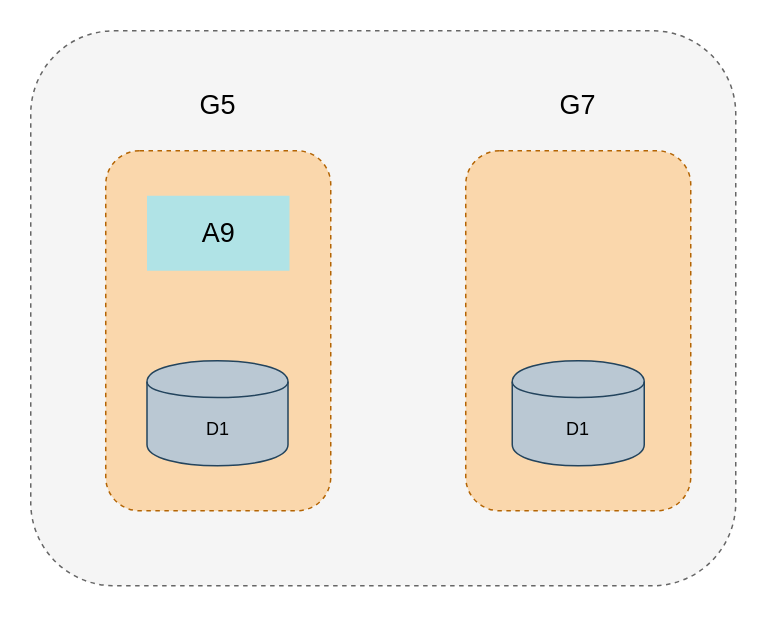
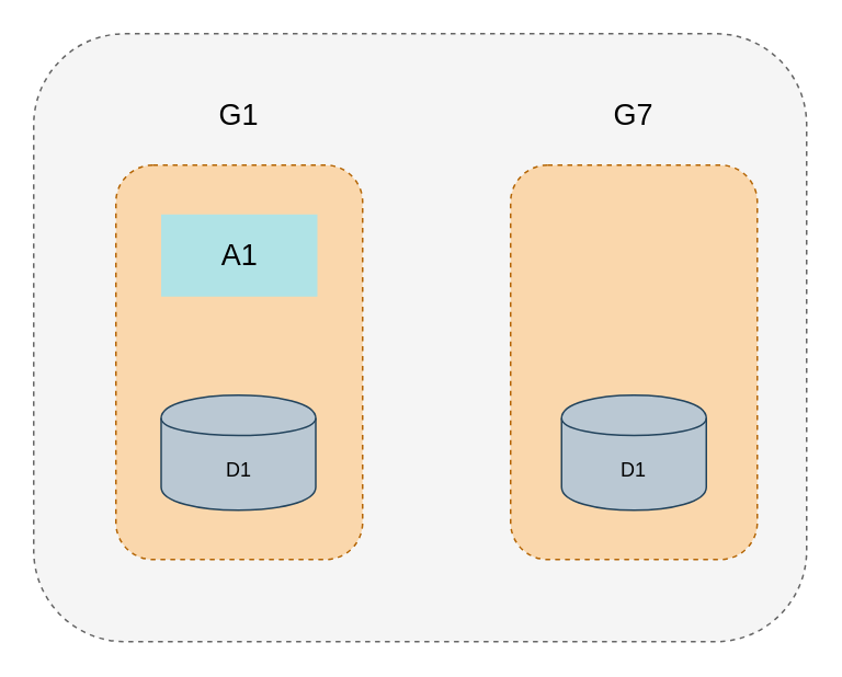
- <mxCell id="5" value="&lt;font style=&quot;font-size: 18px&quot;&gt;G5&lt;/font&gt;" style="text;html=1;strokeColor=none;fillColor=none;align=center;verticalAlign=middle;whiteSpace=wrap;rounded=0;dashed=1;" parent="1" vertex="1"><mxGeometry x="125" y="60" width="40" height="20" as="geometry" /></mxCell>
+ <mxCell id="5" value="&lt;font style=&quot;font-size: 18px&quot;&gt;G1&lt;/font&gt;" style="text;html=1;strokeColor=none;fillColor=none;align=center;verticalAlign=middle;whiteSpace=wrap;rounded=0;dashed=1;" parent="1" vertex="1"><mxGeometry x="125" y="60" width="40" height="20" as="geometry" /></mxCell>
- <mxCell id="7" value="&lt;font style=&quot;font-size: 18px&quot;&gt;A9&lt;/font&gt;" style="rounded=0;whiteSpace=wrap;html=1;dashed=1;fillColor=#b0e3e6;strokeColor=none;" parent="1" vertex="1"><mxGeometry x="97.5" y="130" width="95" height="50" as="geometry" /></mxCell>
+ <mxCell id="7" value="&lt;font style=&quot;font-size: 18px&quot;&gt;A1&lt;/font&gt;" style="rounded=0;whiteSpace=wrap;html=1;dashed=1;fillColor=#b0e3e6;strokeColor=none;" parent="1" vertex="1"><mxGeometry x="97.5" y="130" width="95" height="50" as="geometry" /></mxCell>
